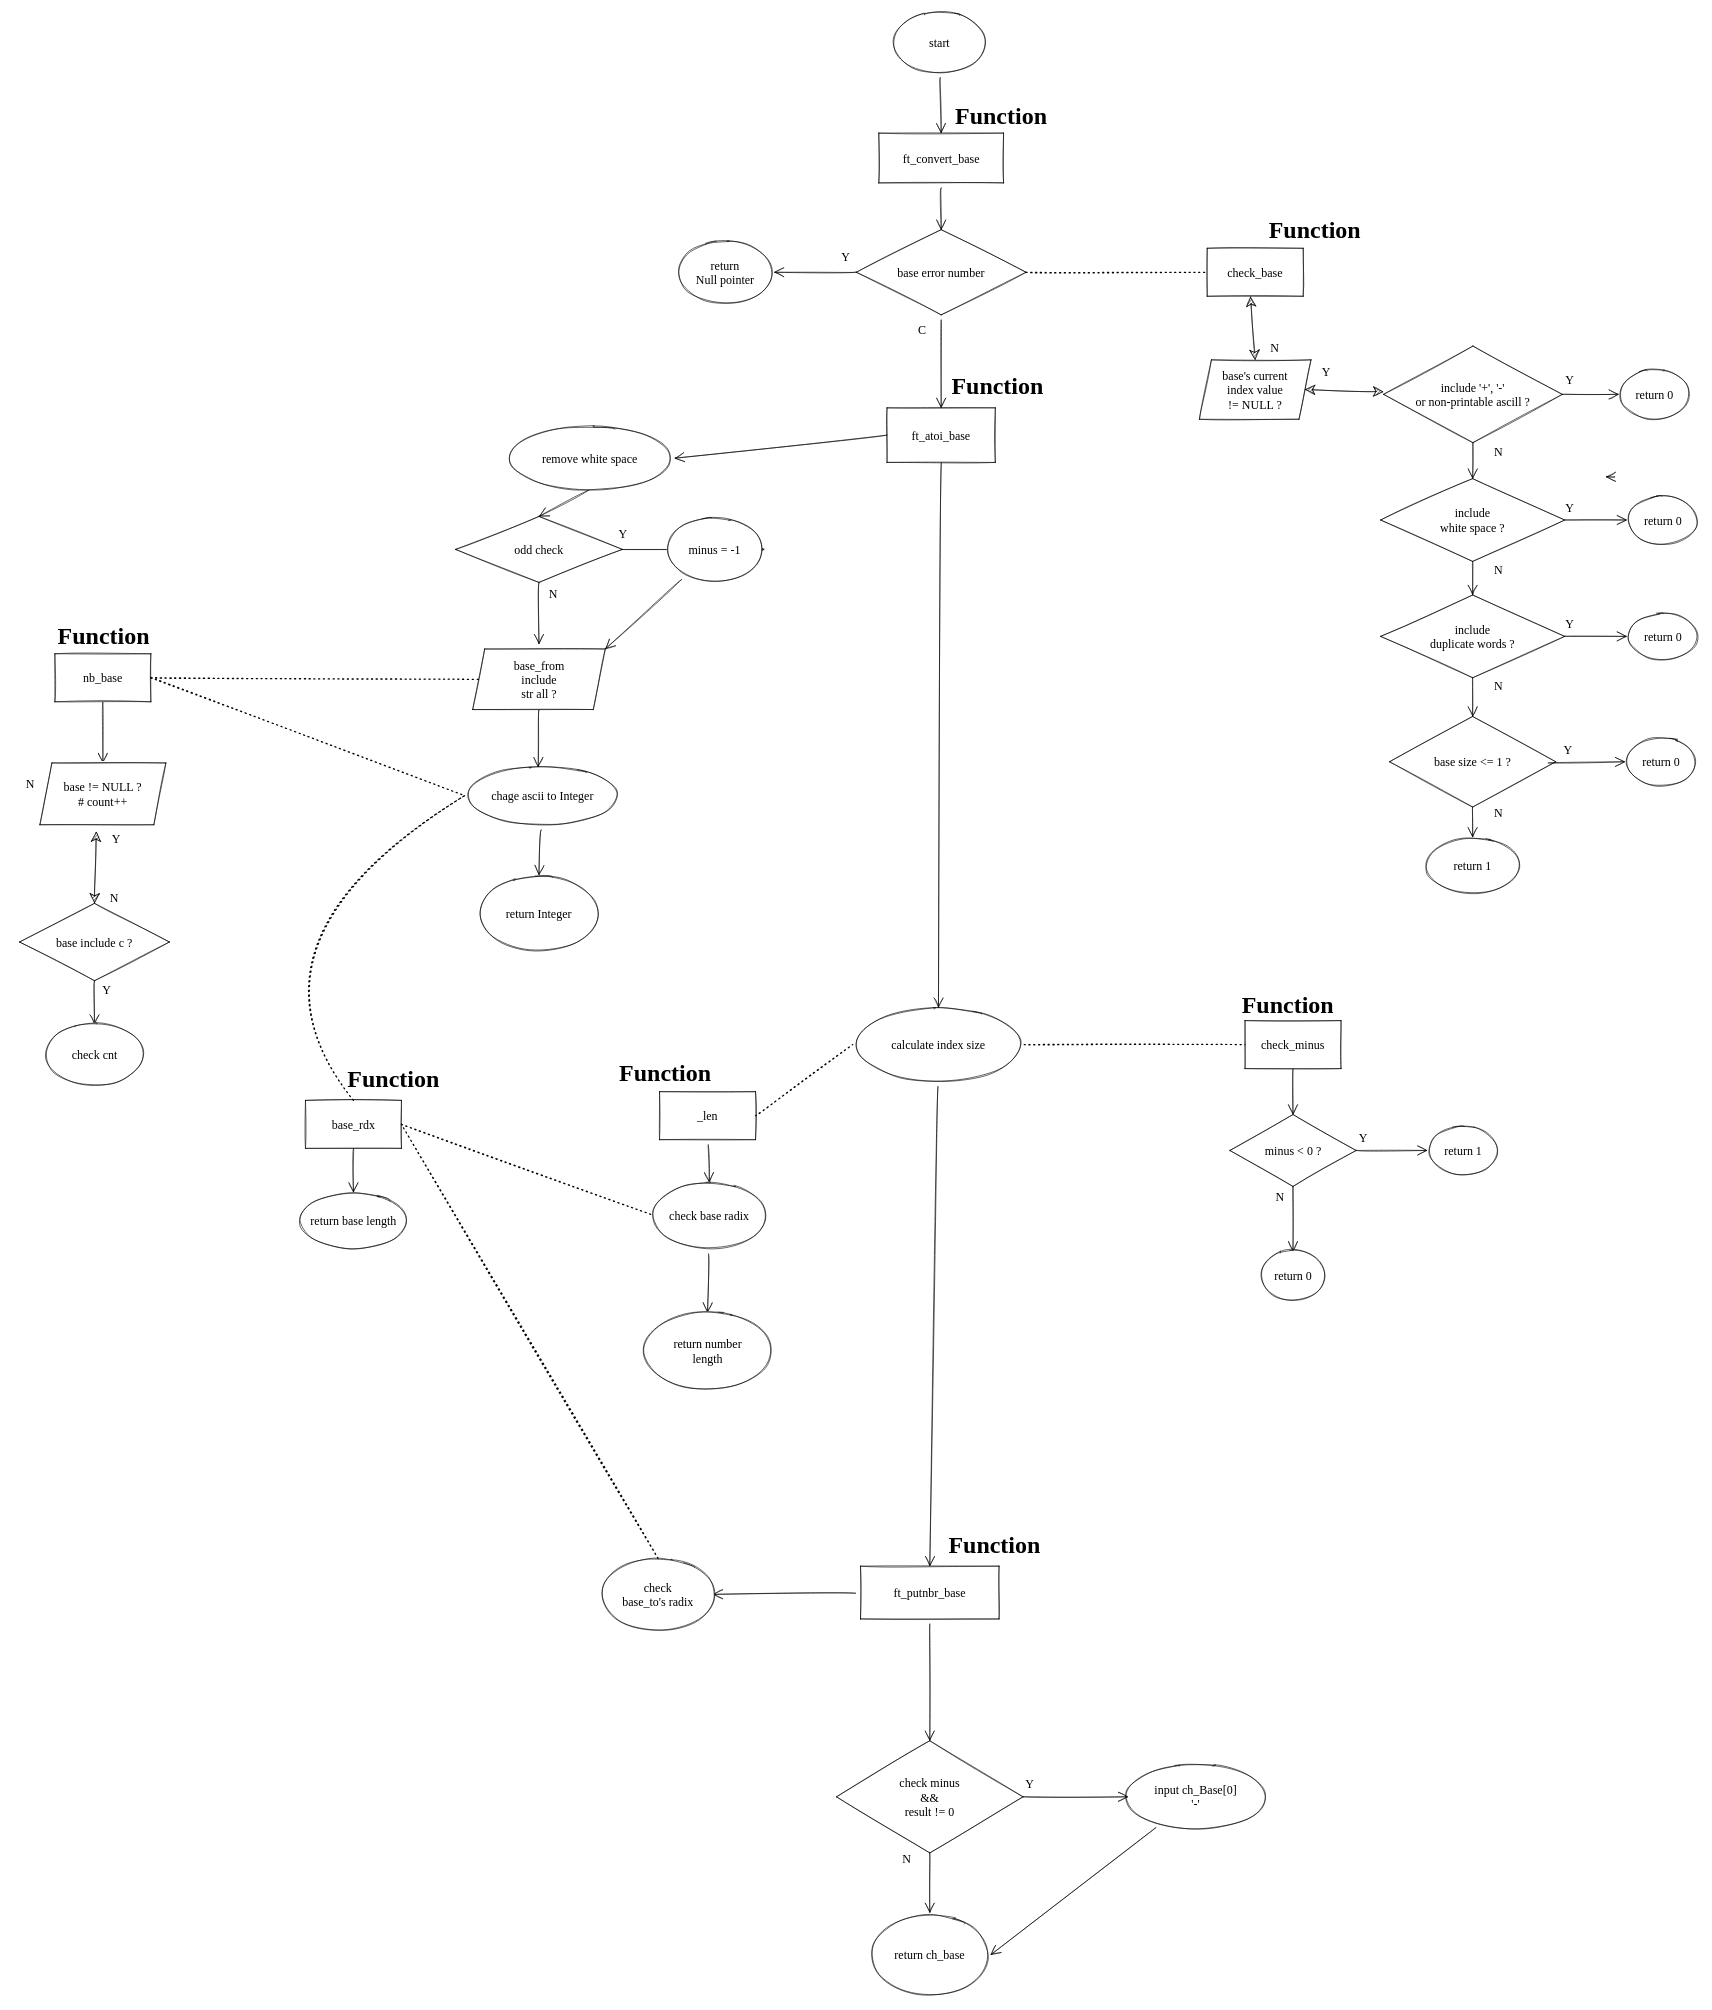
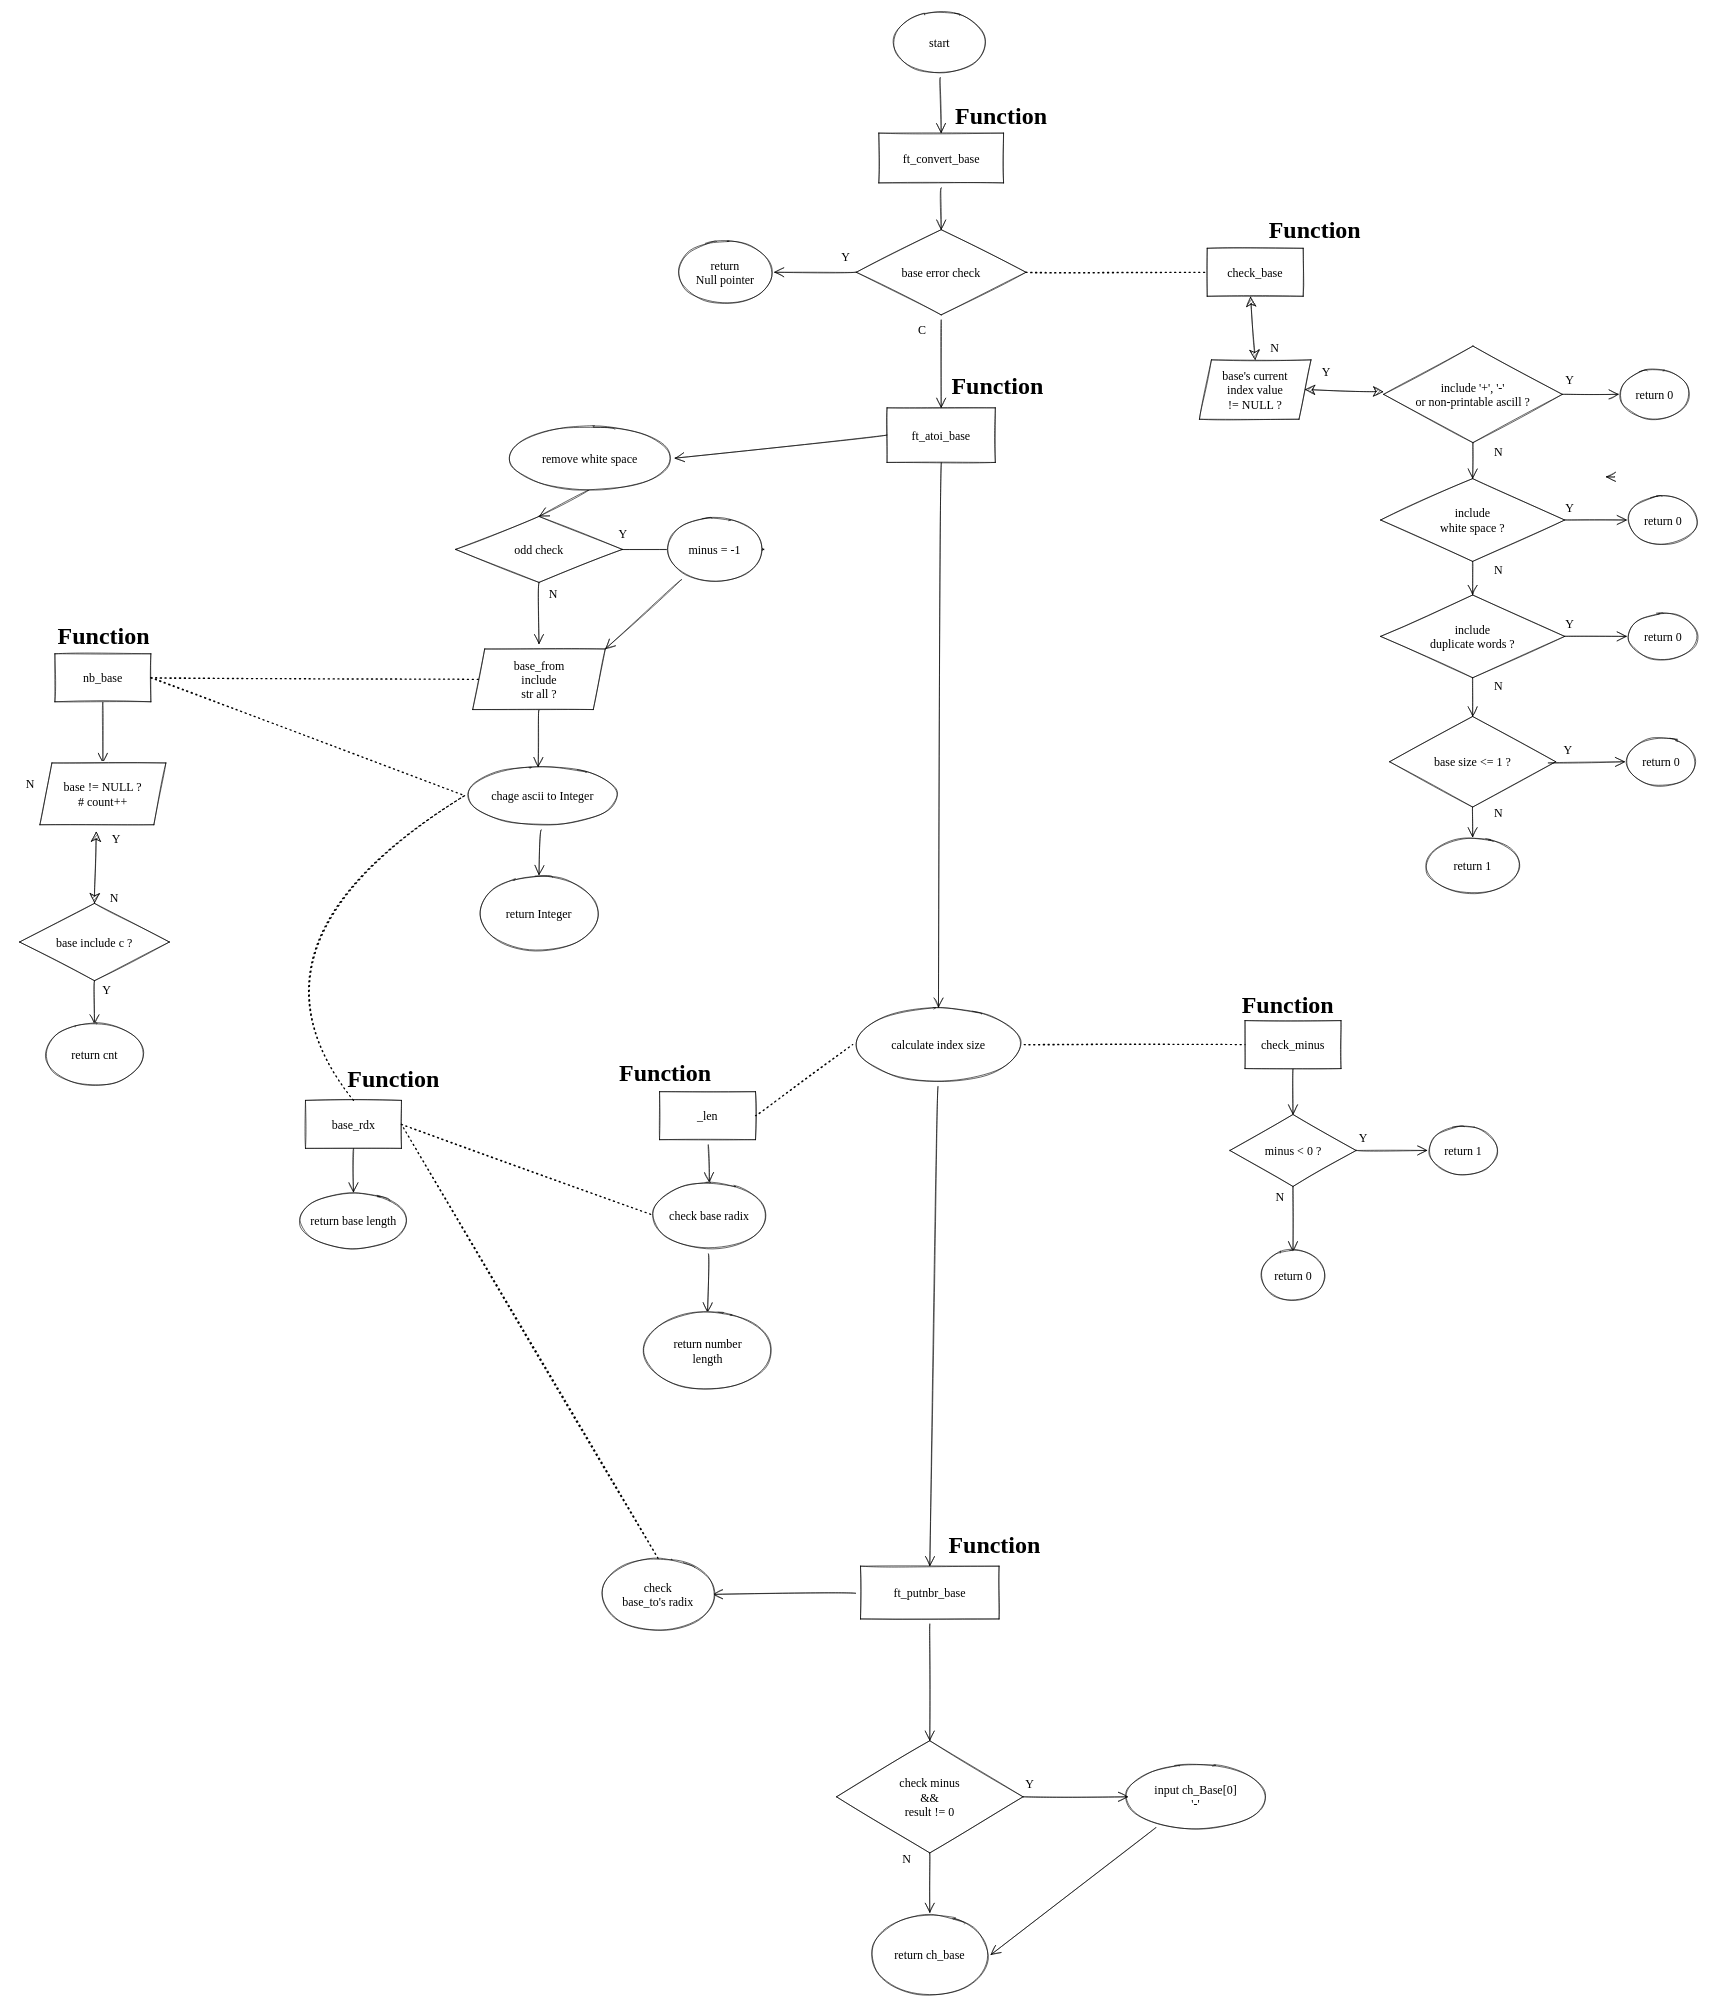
- <mxCell id="23" value="base error number" style="rhombus;whiteSpace=wrap;html=1;sketch=1;hachureGap=4;fontFamily=Architects Daughter;fontSource=https%3A%2F%2Ffonts.googleapis.com%2Fcss%3Ffamily%3DArchitects%2BDaughter;fontSize=20;" parent="1" vertex="1"><mxGeometry x="1427" y="382" width="283" height="142" as="geometry" /></mxCell>
+ <mxCell id="23" value="base error check" style="rhombus;whiteSpace=wrap;html=1;sketch=1;hachureGap=4;fontFamily=Architects Daughter;fontSource=https%3A%2F%2Ffonts.googleapis.com%2Fcss%3Ffamily%3DArchitects%2BDaughter;fontSize=20;" parent="1" vertex="1"><mxGeometry x="1427" y="382" width="283" height="142" as="geometry" /></mxCell>
- <mxCell id="72" value="check cnt" style="ellipse;whiteSpace=wrap;html=1;sketch=1;hachureGap=4;fontFamily=Architects Daughter;fontSource=https%3A%2F%2Ffonts.googleapis.com%2Fcss%3Ffamily%3DArchitects%2BDaughter;fontSize=20;" parent="1" vertex="1"><mxGeometry x="71.5" y="1707" width="171" height="99" as="geometry" /></mxCell>
+ <mxCell id="72" value="return cnt" style="ellipse;whiteSpace=wrap;html=1;sketch=1;hachureGap=4;fontFamily=Architects Daughter;fontSource=https%3A%2F%2Ffonts.googleapis.com%2Fcss%3Ffamily%3DArchitects%2BDaughter;fontSize=20;" parent="1" vertex="1"><mxGeometry x="71.5" y="1707" width="171" height="99" as="geometry" /></mxCell>
